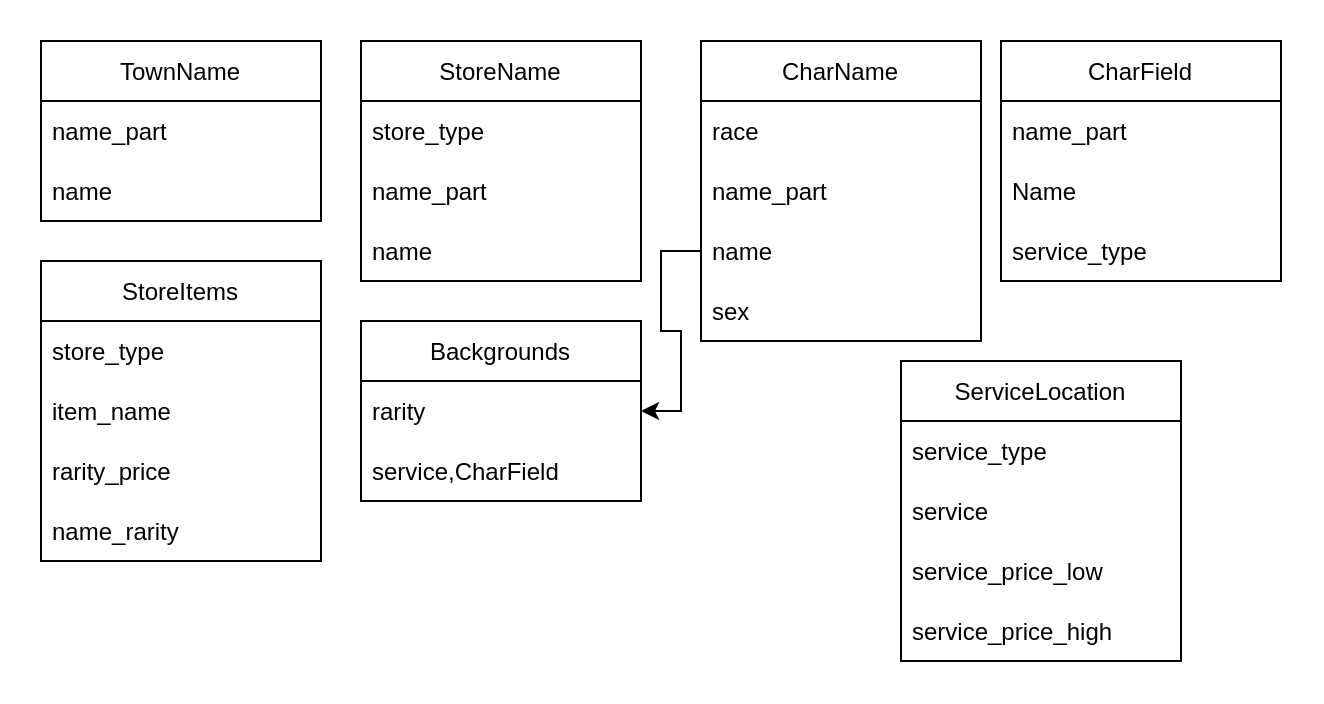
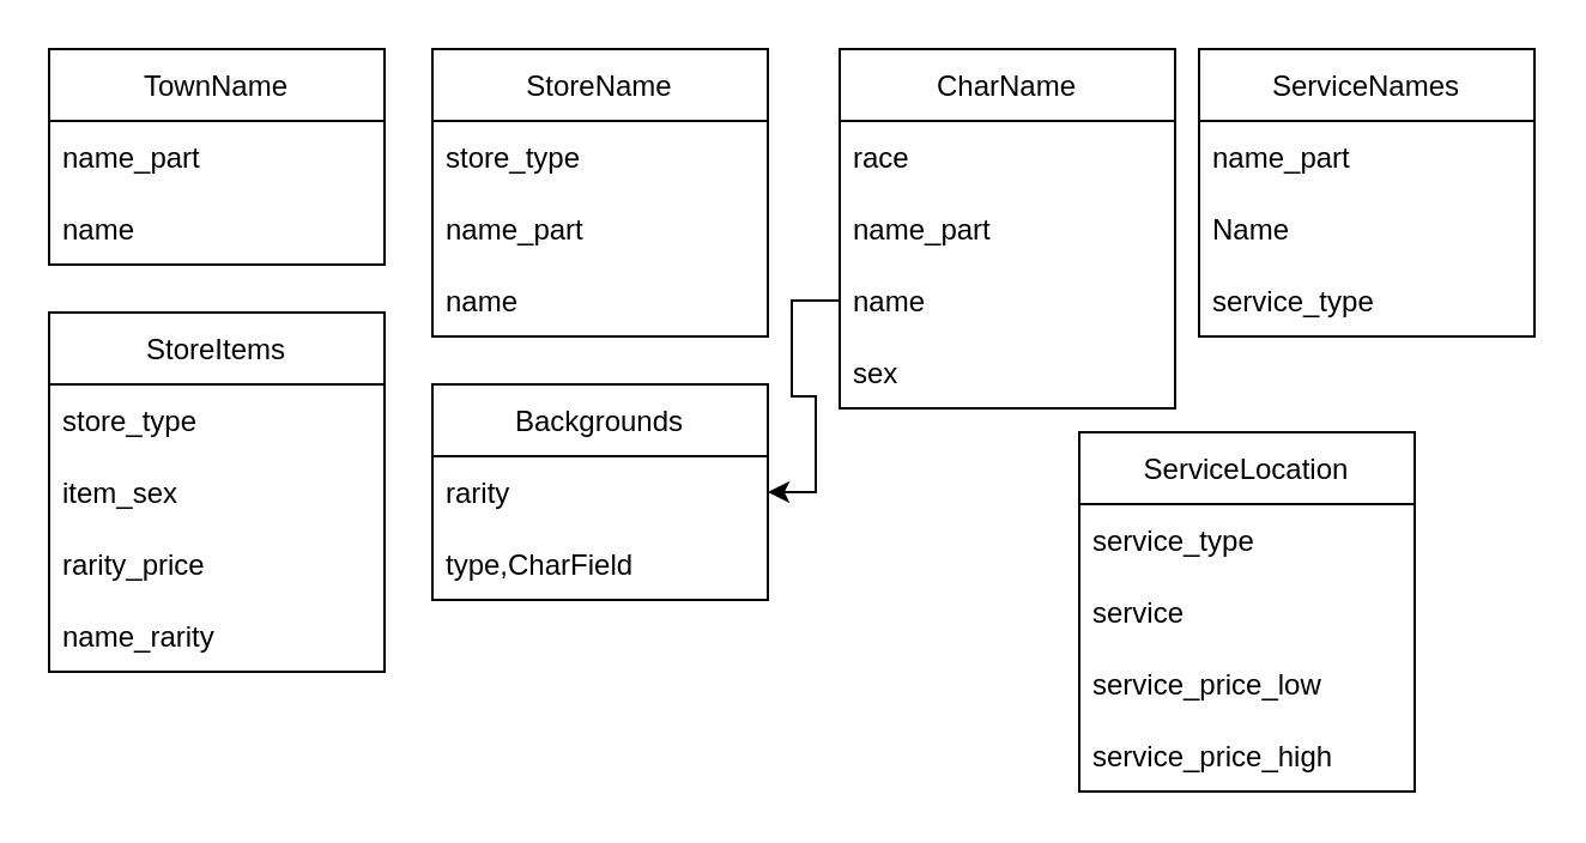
- <mxCell id="10" value="CharField" style="swimlane;fontStyle=0;childLayout=stackLayout;horizontal=1;startSize=30;horizontalStack=0;resizeParent=1;resizeParentMax=0;resizeLast=0;collapsible=1;marginBottom=0;" parent="1" vertex="1"><mxGeometry x="500" y="20" width="140" height="120" as="geometry" /></mxCell>
+ <mxCell id="10" value="ServiceNames" style="swimlane;fontStyle=0;childLayout=stackLayout;horizontal=1;startSize=30;horizontalStack=0;resizeParent=1;resizeParentMax=0;resizeLast=0;collapsible=1;marginBottom=0;" parent="1" vertex="1"><mxGeometry x="500" y="20" width="140" height="120" as="geometry" /></mxCell>
- <mxCell id="25" value="item_name" style="text;strokeColor=none;fillColor=none;align=left;verticalAlign=middle;spacingLeft=4;spacingRight=4;overflow=hidden;points=[[0,0.5],[1,0.5]];portConstraint=eastwest;rotatable=0;" parent="23" vertex="1"><mxGeometry y="60" width="140" height="30" as="geometry" /></mxCell>
+ <mxCell id="25" value="item_sex" style="text;strokeColor=none;fillColor=none;align=left;verticalAlign=middle;spacingLeft=4;spacingRight=4;overflow=hidden;points=[[0,0.5],[1,0.5]];portConstraint=eastwest;rotatable=0;" parent="23" vertex="1"><mxGeometry y="60" width="140" height="30" as="geometry" /></mxCell>
- <mxCell id="4" value="service,CharField" style="text;strokeColor=none;fillColor=none;align=left;verticalAlign=middle;spacingLeft=4;spacingRight=4;overflow=hidden;points=[[0,0.5],[1,0.5]];portConstraint=eastwest;rotatable=0;" parent="2" vertex="1"><mxGeometry y="60" width="140" height="30" as="geometry" /></mxCell>
+ <mxCell id="4" value="type,CharField" style="text;strokeColor=none;fillColor=none;align=left;verticalAlign=middle;spacingLeft=4;spacingRight=4;overflow=hidden;points=[[0,0.5],[1,0.5]];portConstraint=eastwest;rotatable=0;" parent="2" vertex="1"><mxGeometry y="60" width="140" height="30" as="geometry" /></mxCell>
